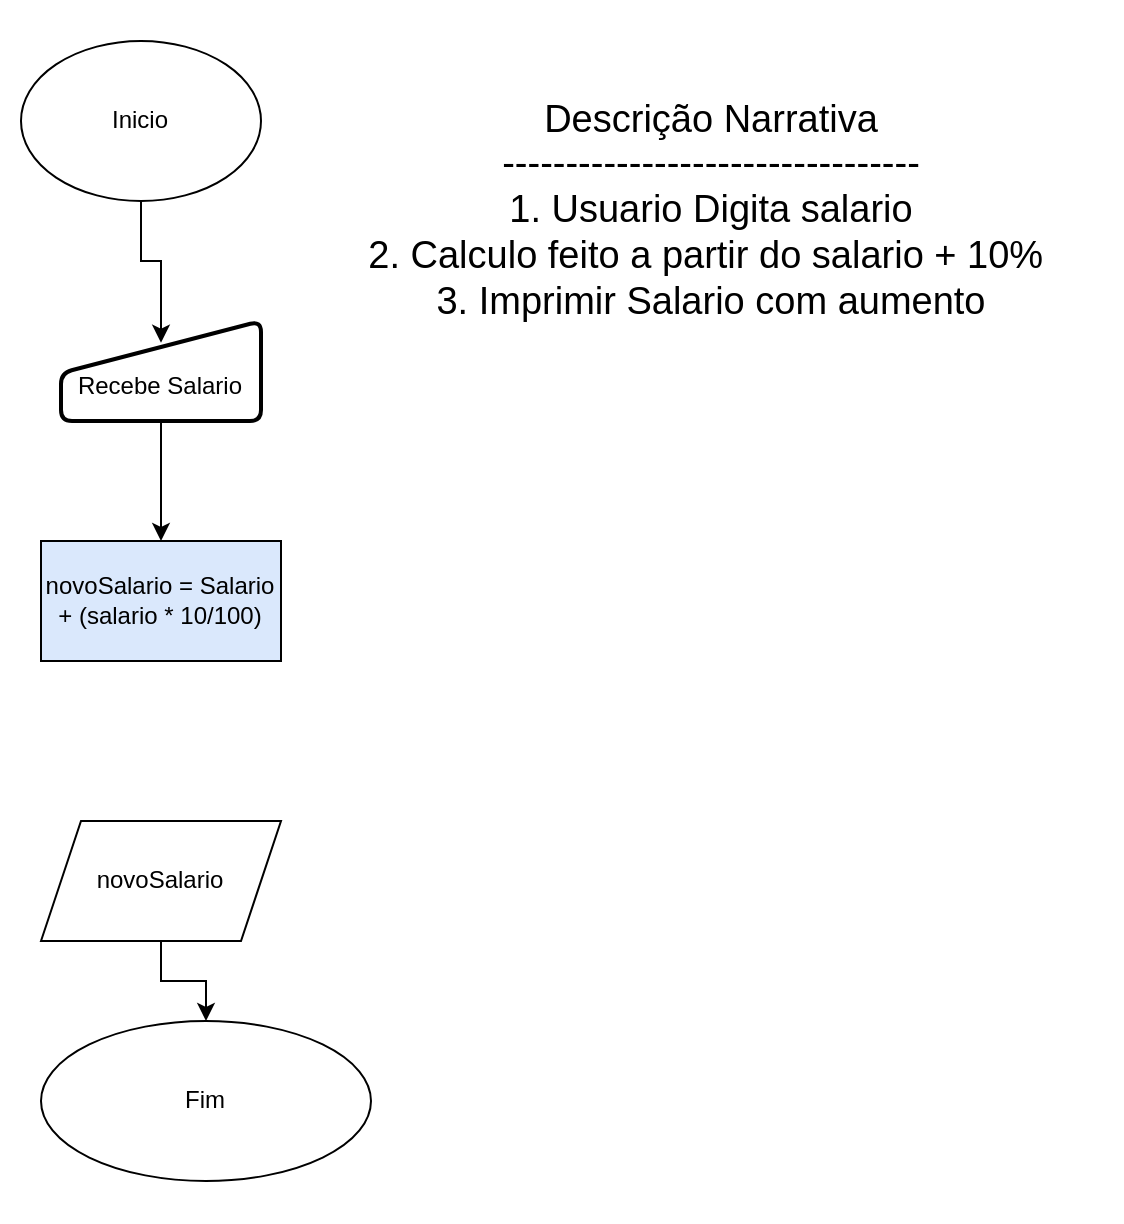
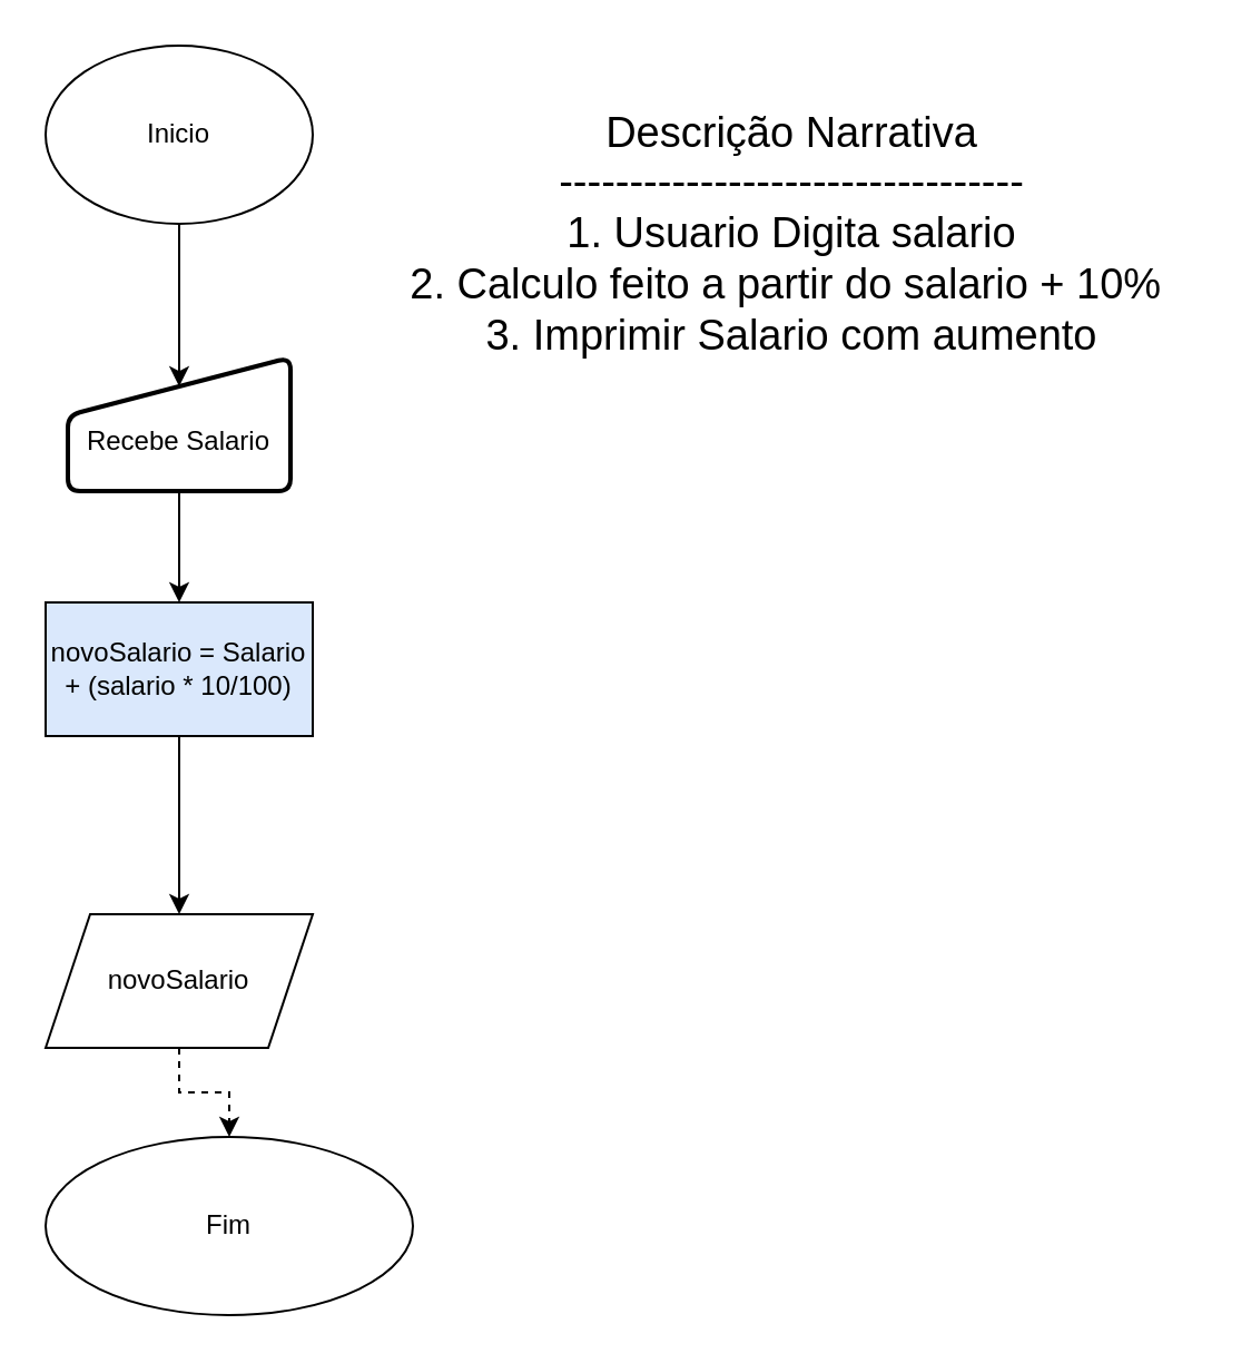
- <mxCell id="2" value="Inicio" style="ellipse;whiteSpace=wrap;html=1;" vertex="1" parent="1"><mxGeometry x="10" y="20" width="120" height="80" as="geometry" /></mxCell>
+ <mxCell id="2" value="Inicio" style="ellipse;whiteSpace=wrap;html=1;" vertex="1" parent="1"><mxGeometry x="20" y="20" width="120" height="80" as="geometry" /></mxCell>
- <mxCell id="4" value="&lt;div&gt;&lt;br&gt;&lt;/div&gt;Recebe Salario" style="html=1;strokeWidth=2;shape=manualInput;whiteSpace=wrap;rounded=1;size=26;arcSize=11;" vertex="1" parent="1"><mxGeometry x="30" y="160" width="100" height="50" as="geometry" /></mxCell>
+ <mxCell id="4" value="&lt;div&gt;&lt;br&gt;&lt;/div&gt;Recebe Salario" style="html=1;strokeWidth=2;shape=manualInput;whiteSpace=wrap;rounded=1;size=26;arcSize=11;" vertex="1" parent="1"><mxGeometry x="30" y="160" width="100" height="60" as="geometry" /></mxCell>
+ <mxCell id="6" value="" style="edgeStyle=orthogonalEdgeStyle;rounded=0;orthogonalLoop=1;jettySize=auto;html=1;" edge="1" parent="1" source="7" target="9"><mxGeometry relative="1" as="geometry" /></mxCell>
- <mxCell id="8" style="edgeStyle=orthogonalEdgeStyle;rounded=0;orthogonalLoop=1;jettySize=auto;html=1;entryX=0.5;entryY=0;entryDx=0;entryDy=0;" edge="1" parent="1" source="9" target="10"><mxGeometry relative="1" as="geometry" /></mxCell>
+ <mxCell id="8" style="edgeStyle=orthogonalEdgeStyle;rounded=0;orthogonalLoop=1;jettySize=auto;html=1;entryX=0.5;entryY=0;entryDx=0;entryDy=0;dashed=1;" edge="1" parent="1" source="9" target="10"><mxGeometry relative="1" as="geometry" /></mxCell>
